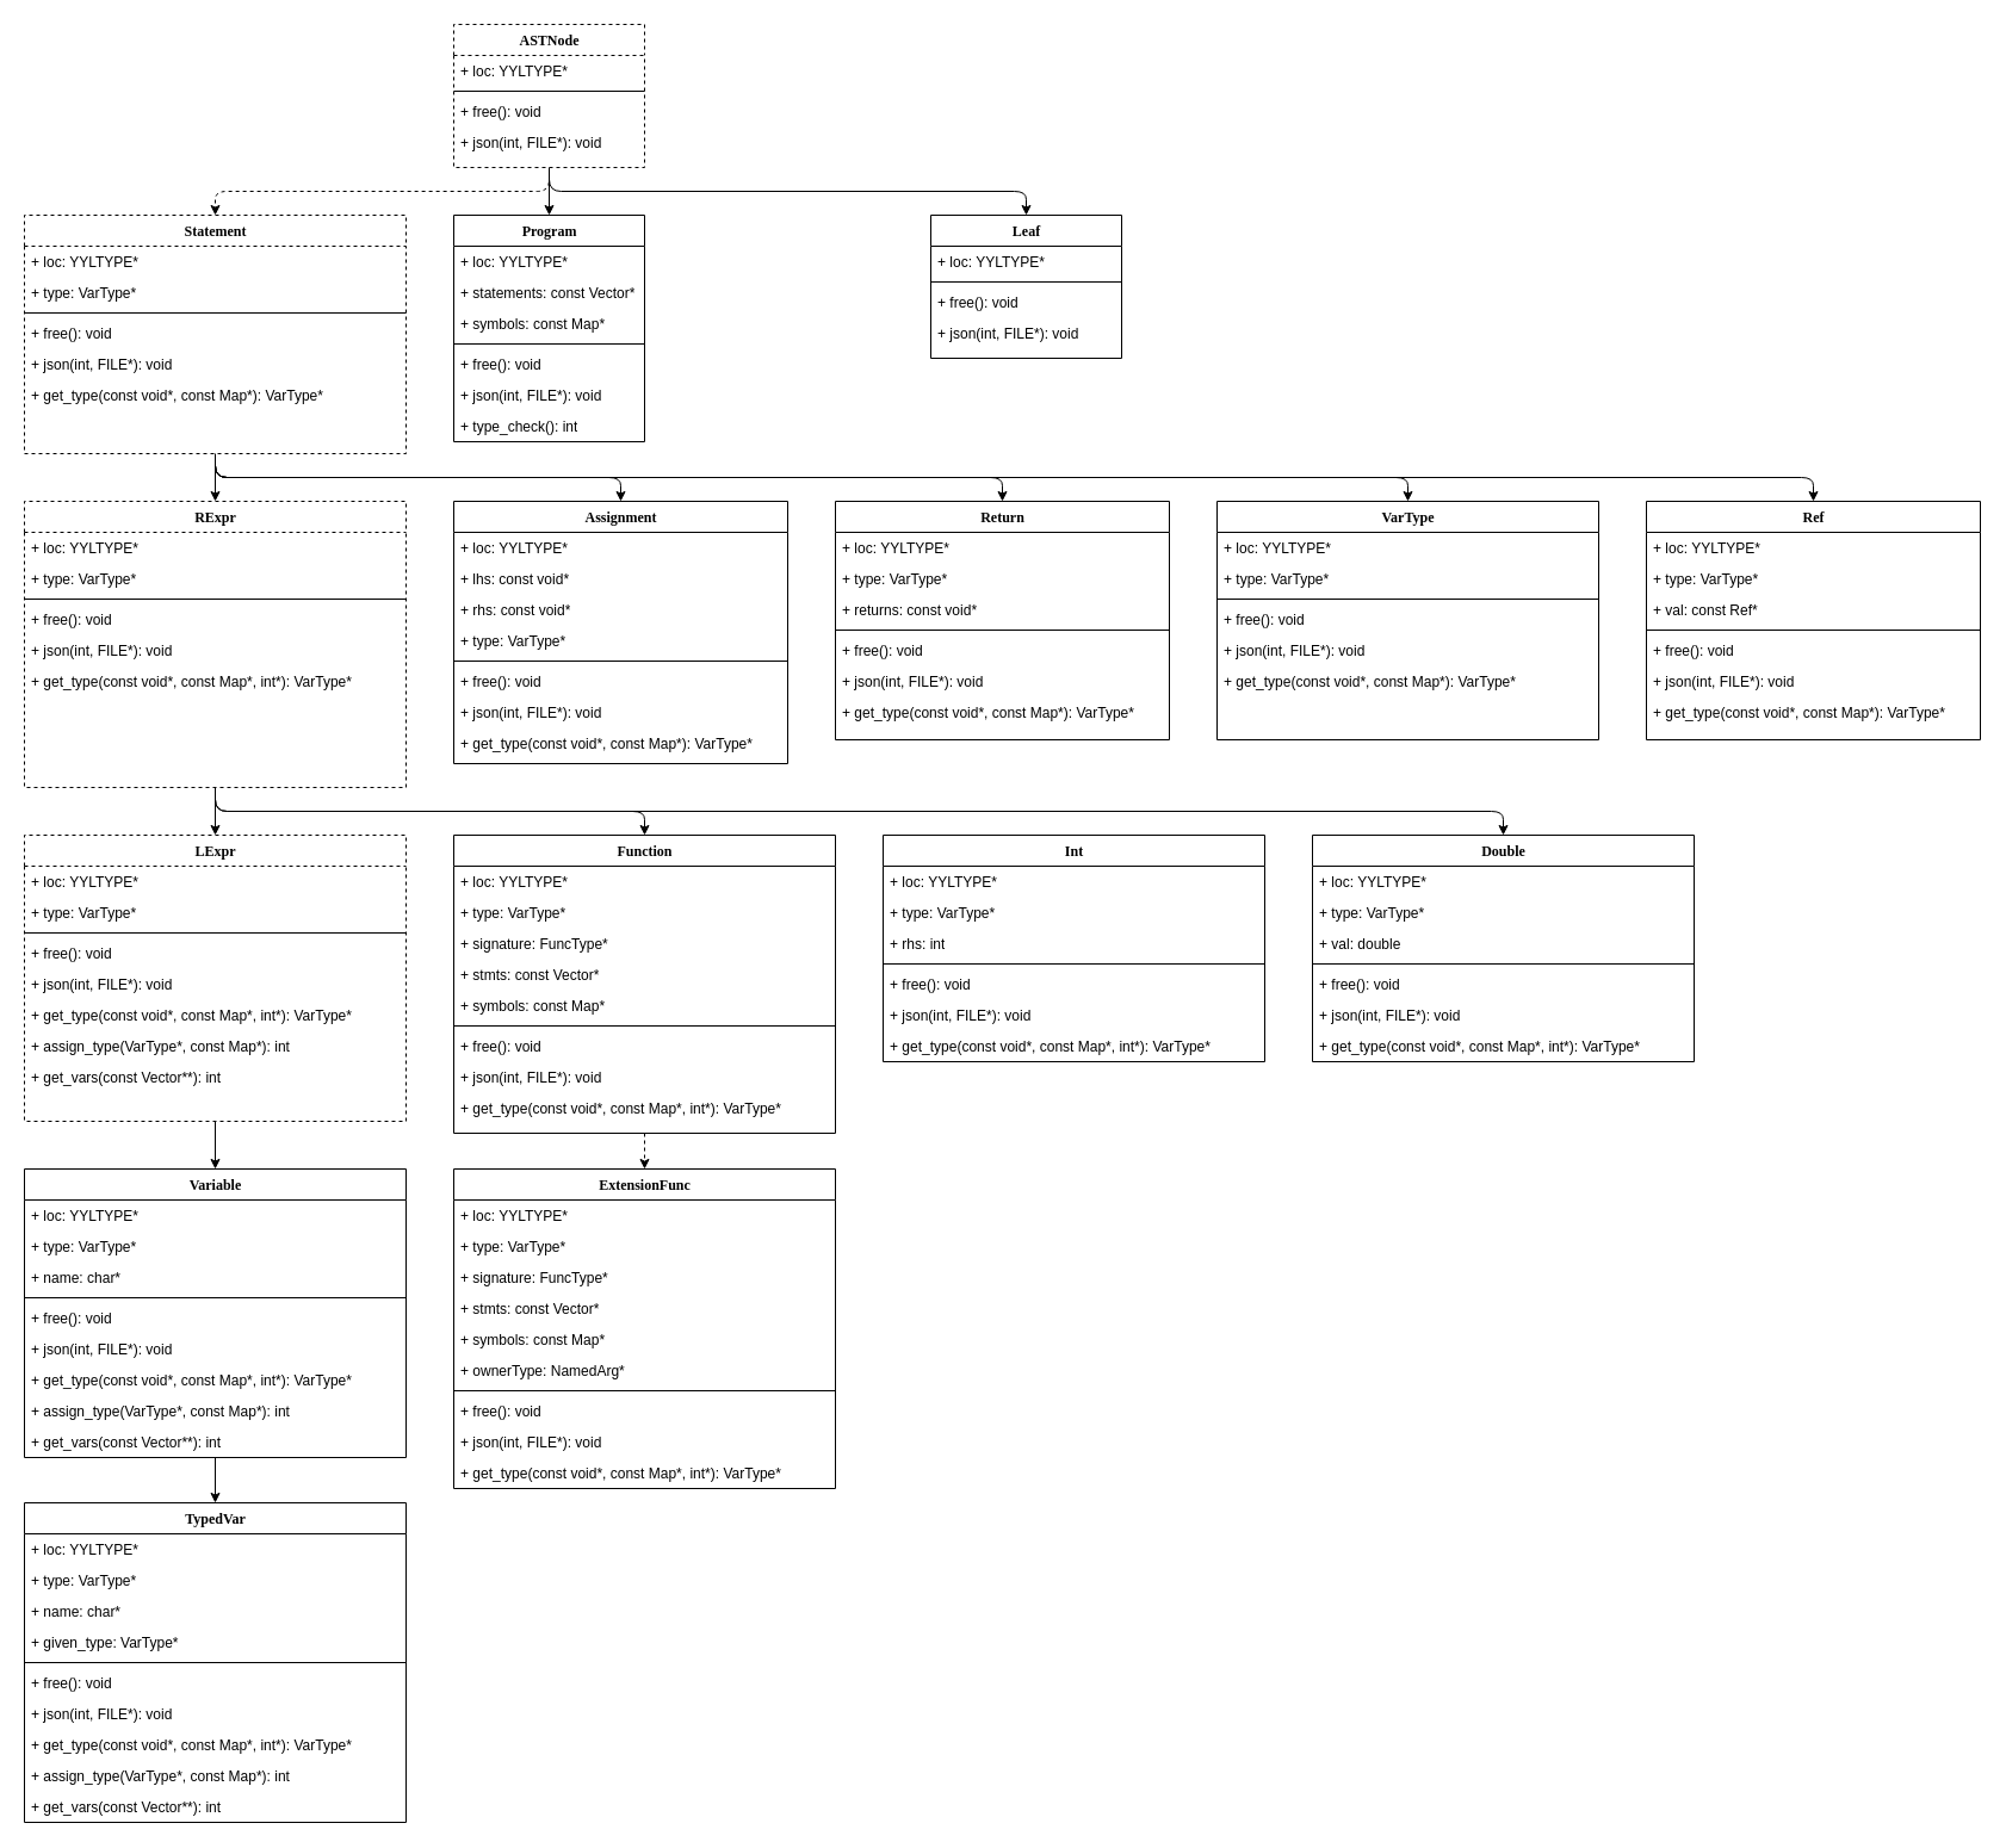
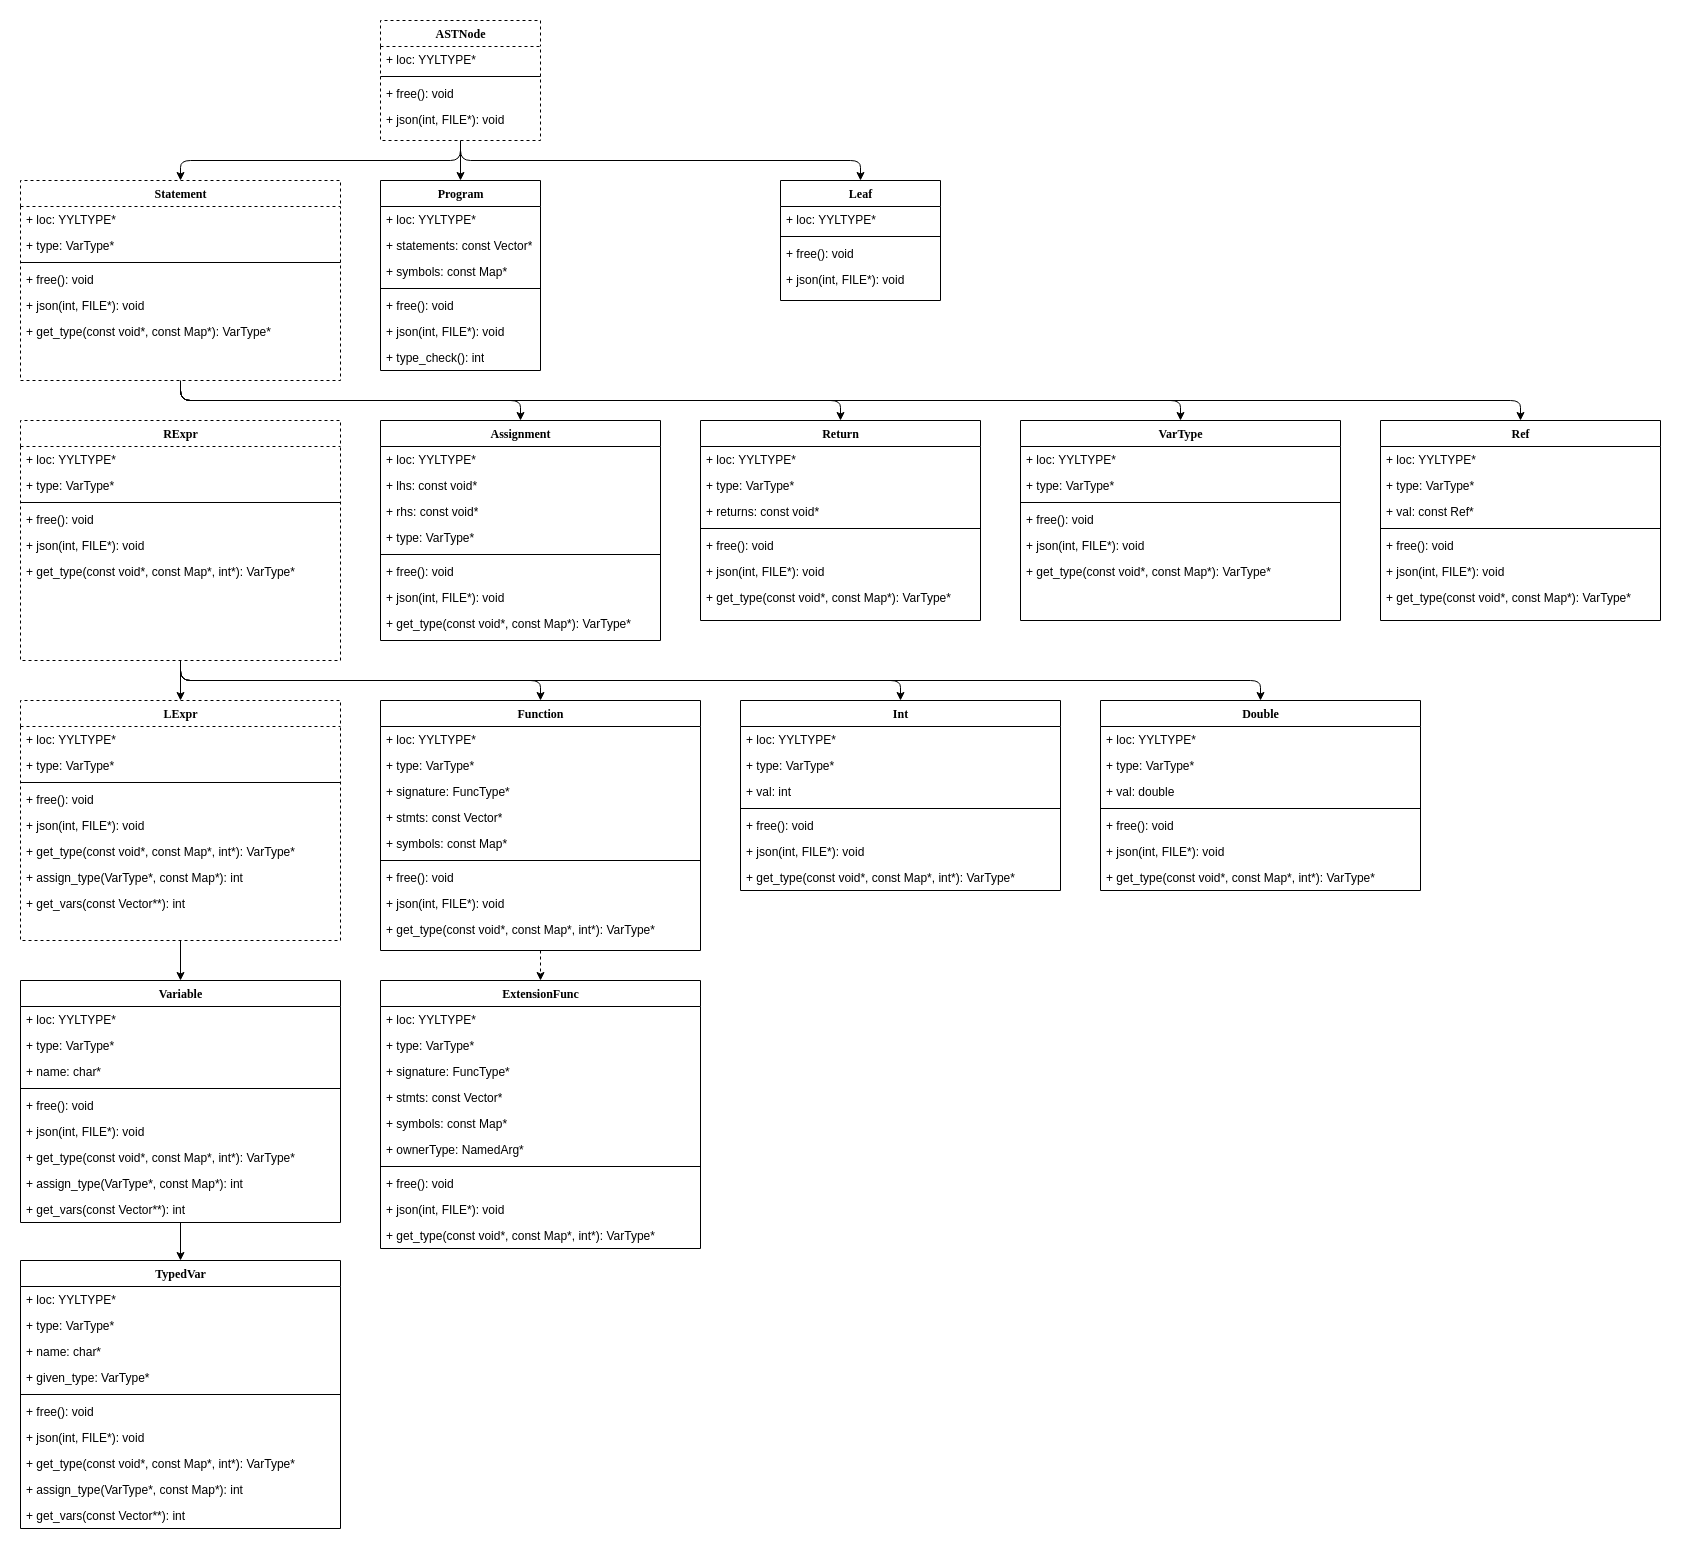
- <mxCell id="2" style="edgeStyle=orthogonalEdgeStyle;rounded=1;orthogonalLoop=1;jettySize=auto;html=1;exitX=0.5;exitY=1;exitDx=0;exitDy=0;entryX=0.5;entryY=0;entryDx=0;entryDy=0;dashed=1;" parent="1" source="5" target="15" edge="1"><mxGeometry relative="1" as="geometry" /></mxCell>
+ <mxCell id="2" style="edgeStyle=orthogonalEdgeStyle;rounded=1;orthogonalLoop=1;jettySize=auto;html=1;exitX=0.5;exitY=1;exitDx=0;exitDy=0;entryX=0.5;entryY=0;entryDx=0;entryDy=0;" parent="1" source="5" target="15" edge="1"><mxGeometry relative="1" as="geometry" /></mxCell>
- <mxCell id="10" style="edgeStyle=orthogonalEdgeStyle;rounded=1;orthogonalLoop=1;jettySize=auto;html=1;exitX=0.5;exitY=1;exitDx=0;exitDy=0;entryX=0.5;entryY=0;entryDx=0;entryDy=0;" parent="1" source="15" target="51" edge="1"><mxGeometry relative="1" as="geometry" /></mxCell>
+ <mxCell id="49" style="edgeStyle=orthogonalEdgeStyle;rounded=1;orthogonalLoop=1;jettySize=auto;html=1;exitX=0.5;exitY=1;exitDx=0;exitDy=0;" parent="1" source="51" target="90" edge="1"><mxGeometry relative="1" as="geometry" /></mxCell>
- <mxCell id="93" value="+ rhs: int" style="text;html=1;strokeColor=none;fillColor=none;align=left;verticalAlign=top;spacingLeft=4;spacingRight=4;whiteSpace=wrap;overflow=hidden;rotatable=0;points=[[0,0.5],[1,0.5]];portConstraint=eastwest;" parent="90" vertex="1"><mxGeometry y="78" width="320" height="26" as="geometry" /></mxCell>
+ <mxCell id="93" value="+ val: int" style="text;html=1;strokeColor=none;fillColor=none;align=left;verticalAlign=top;spacingLeft=4;spacingRight=4;whiteSpace=wrap;overflow=hidden;rotatable=0;points=[[0,0.5],[1,0.5]];portConstraint=eastwest;" parent="90" vertex="1"><mxGeometry y="78" width="320" height="26" as="geometry" /></mxCell>
